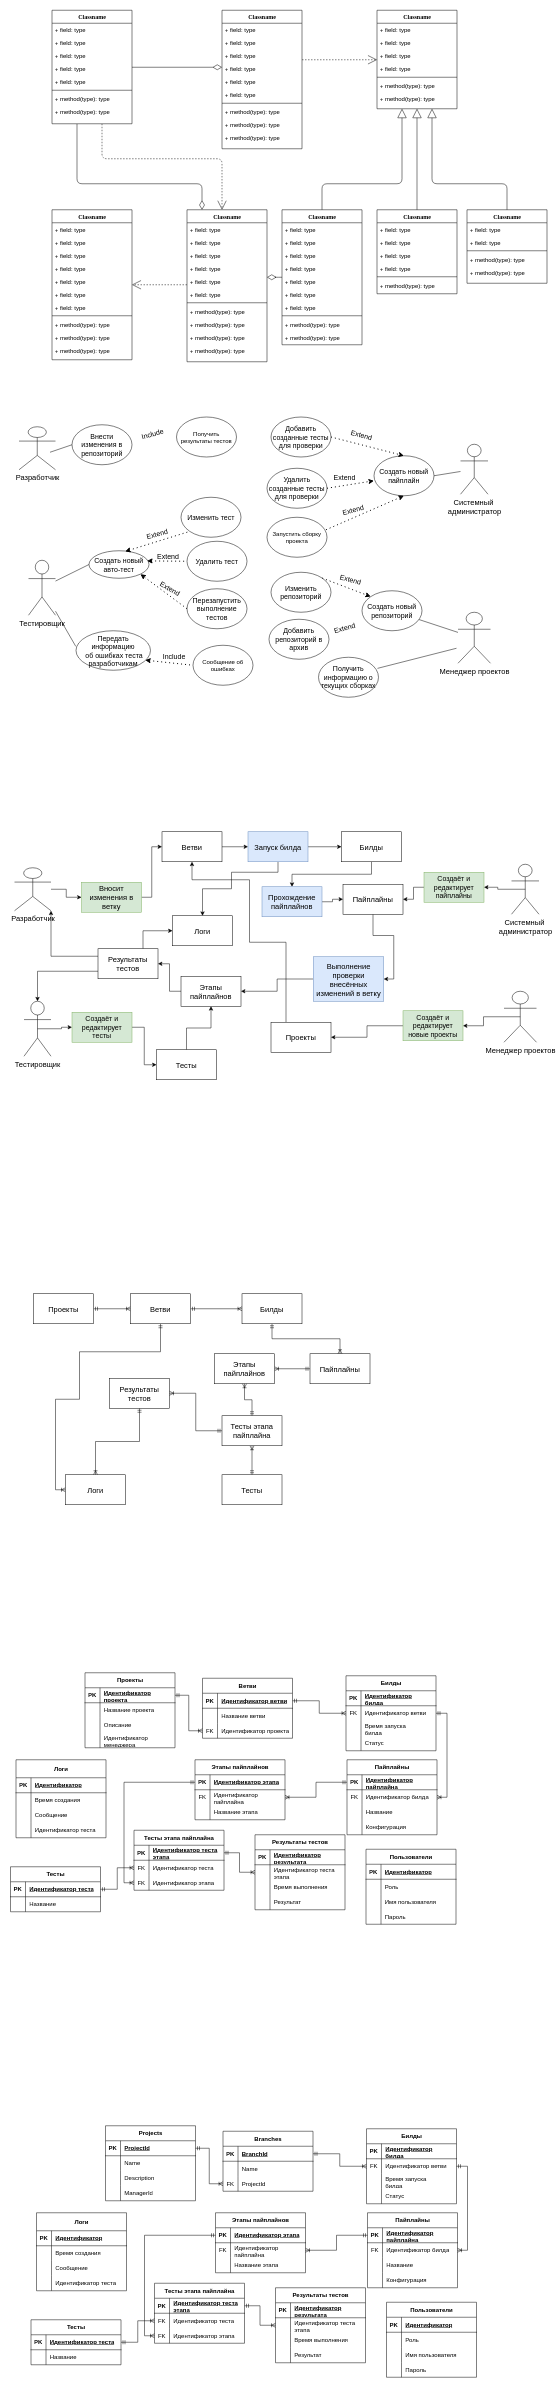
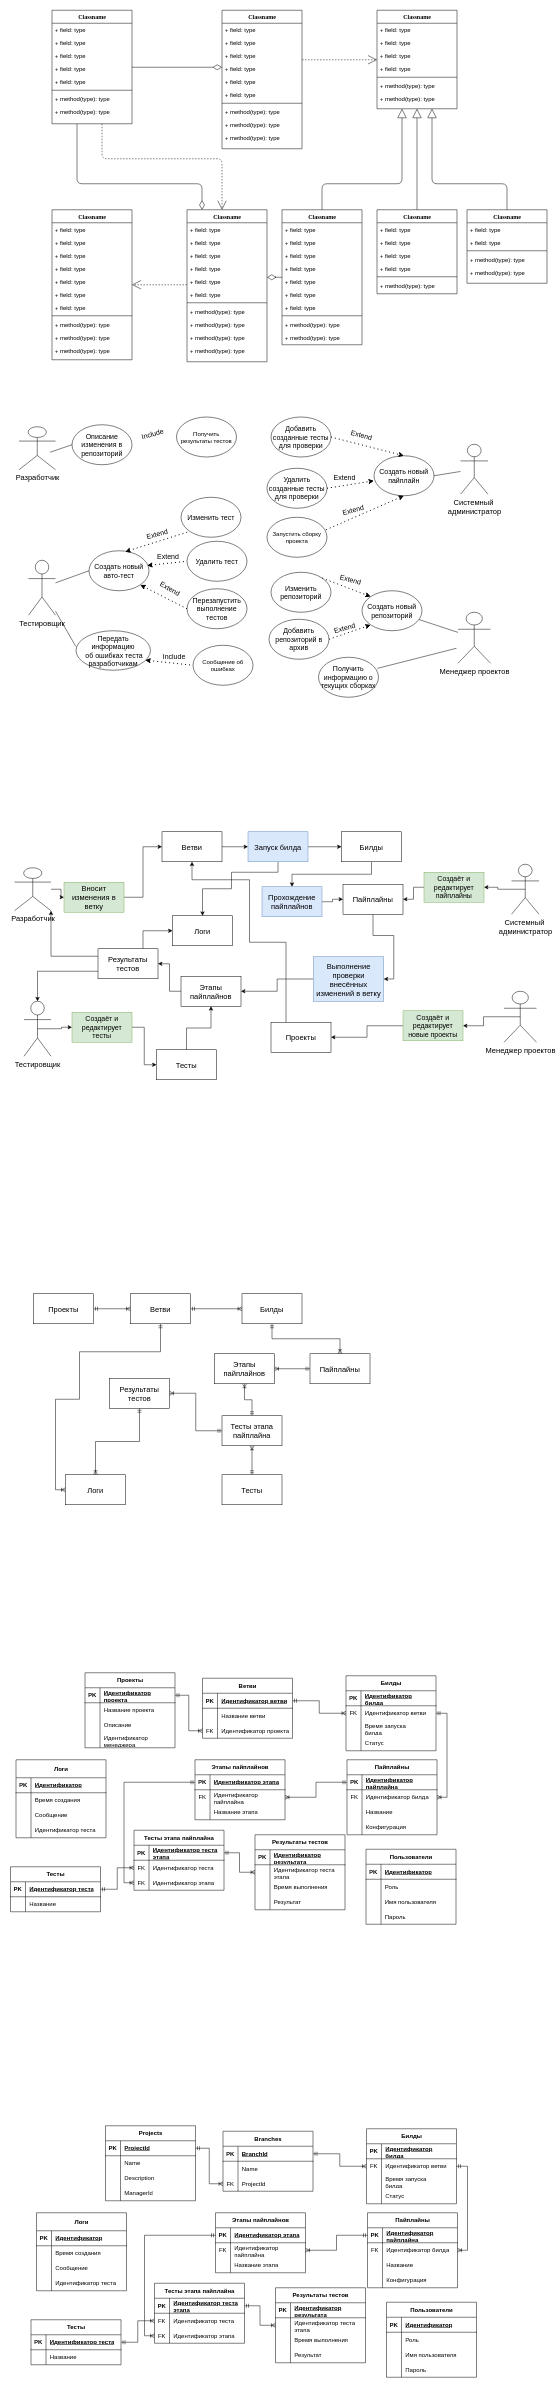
- <mxCell id="94" value="&lt;font style=&quot;font-size: 14px;&quot;&gt;Внести изменения в репозиторий&lt;/font&gt;" style="ellipse;whiteSpace=wrap;html=1;" parent="1" vertex="1"><mxGeometry x="143" y="849" width="120" height="80" as="geometry" /></mxCell>
+ <mxCell id="94" value="&lt;font style=&quot;font-size: 14px;&quot;&gt;Описание изменения в репозиторий&lt;/font&gt;" style="ellipse;whiteSpace=wrap;html=1;" parent="1" vertex="1"><mxGeometry x="143" y="849" width="120" height="80" as="geometry" /></mxCell>
- <mxCell id="92" value="&lt;font style=&quot;font-size: 14px;&quot;&gt;Создать новый авто-тест&lt;/font&gt;" style="ellipse;whiteSpace=wrap;html=1;" parent="1" vertex="1"><mxGeometry x="177" y="1101" width="120" height="55" as="geometry" /></mxCell>
+ <mxCell id="92" value="&lt;font style=&quot;font-size: 14px;&quot;&gt;Создать новый авто-тест&lt;/font&gt;" style="ellipse;whiteSpace=wrap;html=1;" parent="1" vertex="1"><mxGeometry x="177" y="1101" width="120" height="80" as="geometry" /></mxCell>
+ <mxCell id="114" value="" style="endArrow=classic;dashed=1;html=1;dashPattern=1 3;strokeWidth=2;rounded=0;entryX=0;entryY=1;entryDx=0;entryDy=0;exitX=1;exitY=0.5;exitDx=0;exitDy=0;endFill=1;" parent="1" source="110" target="91" edge="1"><mxGeometry width="50" height="50" relative="1" as="geometry"><mxPoint x="503" y="1129" as="sourcePoint" /><mxPoint x="553" y="1079" as="targetPoint" /></mxGeometry></mxCell>
- <mxCell id="157" value="&lt;font style=&quot;font-size: 15px;&quot;&gt;Вносит изменения в ветку&lt;/font&gt;" style="rounded=0;whiteSpace=wrap;html=1;fillColor=#d5e8d4;strokeColor=#82b366;" parent="1" vertex="1"><mxGeometry x="162" y="1764" width="120" height="60" as="geometry" /></mxCell>
+ <mxCell id="157" value="&lt;font style=&quot;font-size: 15px;&quot;&gt;Вносит изменения в ветку&lt;/font&gt;" style="rounded=0;whiteSpace=wrap;html=1;fillColor=#d5e8d4;strokeColor=#82b366;" parent="1" vertex="1"><mxGeometry x="127" y="1764" width="120" height="60" as="geometry" /></mxCell>
